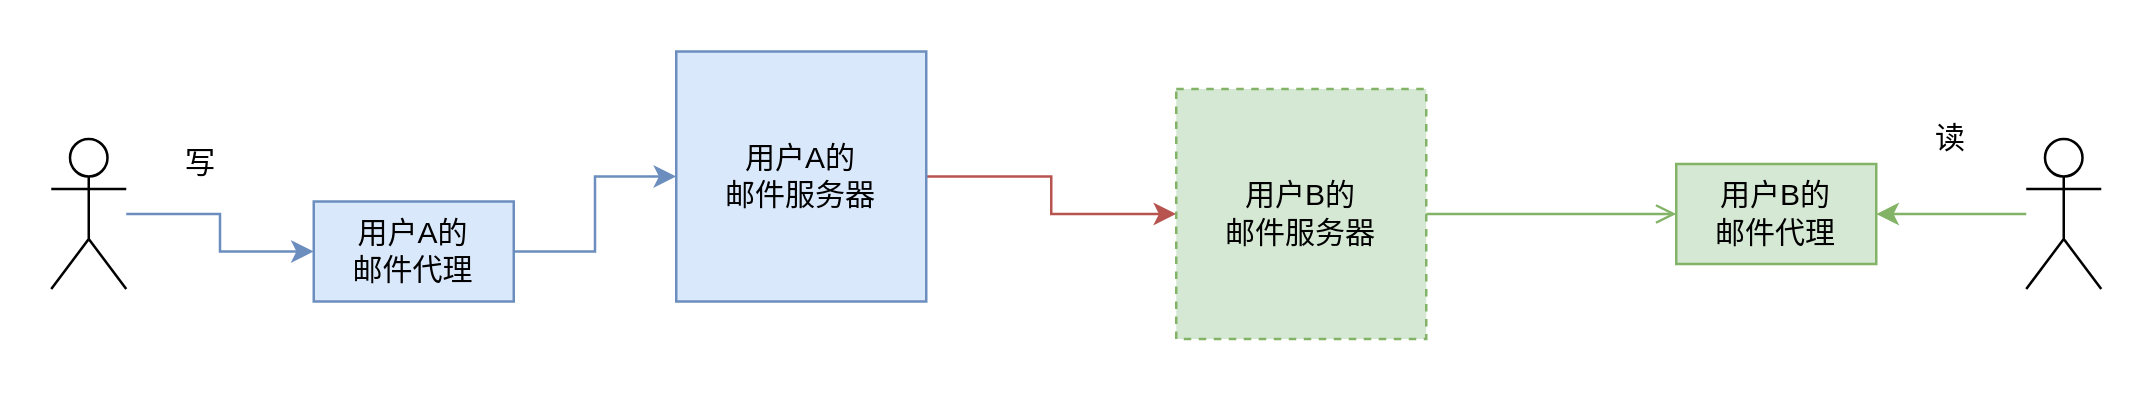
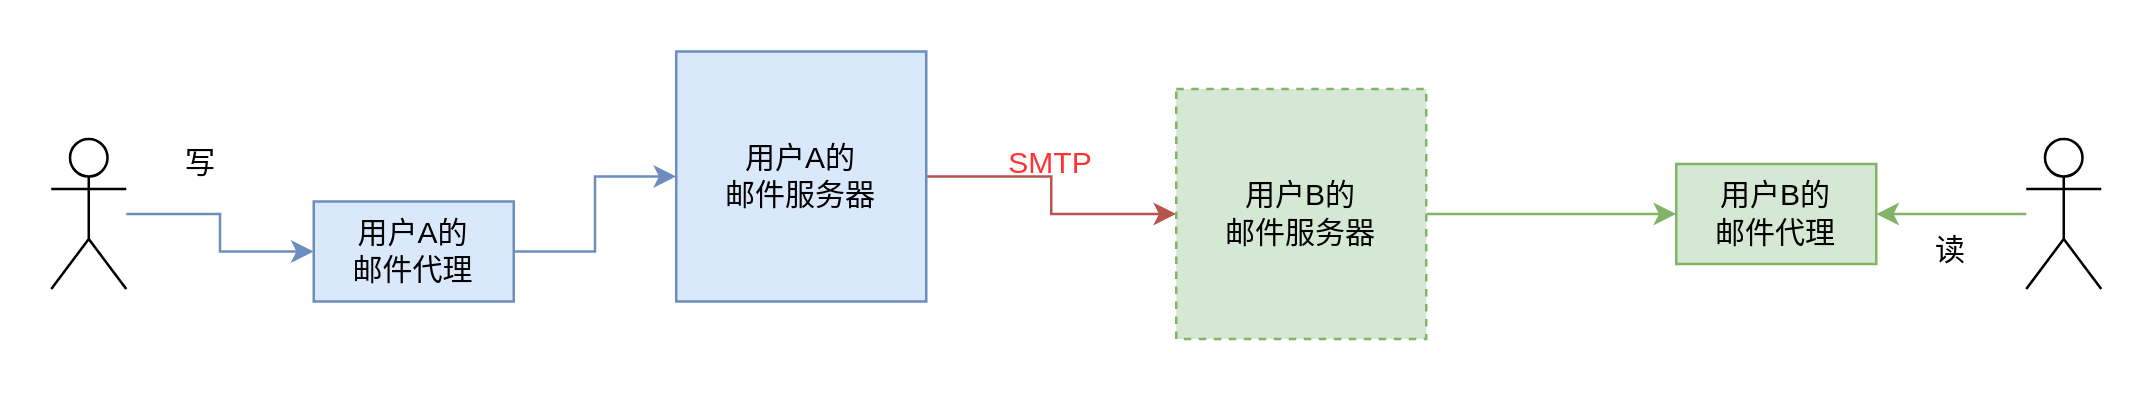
- <mxCell id="14" value="读" style="text;html=1;strokeColor=none;fillColor=none;align=center;verticalAlign=middle;whiteSpace=wrap;rounded=0;fontColor=#000000;" vertex="1" parent="1"><mxGeometry x="760" y="45" width="40" height="20" as="geometry" /></mxCell>
+ <mxCell id="14" value="读" style="text;html=1;strokeColor=none;fillColor=none;align=center;verticalAlign=middle;whiteSpace=wrap;rounded=0;fontColor=#000000;" vertex="1" parent="1"><mxGeometry x="760" y="90" width="40" height="20" as="geometry" /></mxCell>
+ <mxCell id="15" value="SMTP" style="text;html=1;strokeColor=none;fillColor=none;align=center;verticalAlign=middle;whiteSpace=wrap;rounded=0;fontColor=#FF3333;" vertex="1" parent="1"><mxGeometry x="400" y="55" width="40" height="20" as="geometry" /></mxCell>
- <mxCell id="6" style="edgeStyle=orthogonalEdgeStyle;rounded=0;orthogonalLoop=1;jettySize=auto;html=1;fillColor=#d5e8d4;strokeColor=#82b366;endArrow=open;" edge="1" parent="1" source="7" target="8"><mxGeometry relative="1" as="geometry" /></mxCell>
+ <mxCell id="6" style="edgeStyle=orthogonalEdgeStyle;rounded=0;orthogonalLoop=1;jettySize=auto;html=1;fillColor=#d5e8d4;strokeColor=#82b366;" edge="1" parent="1" source="7" target="8"><mxGeometry relative="1" as="geometry" /></mxCell>
